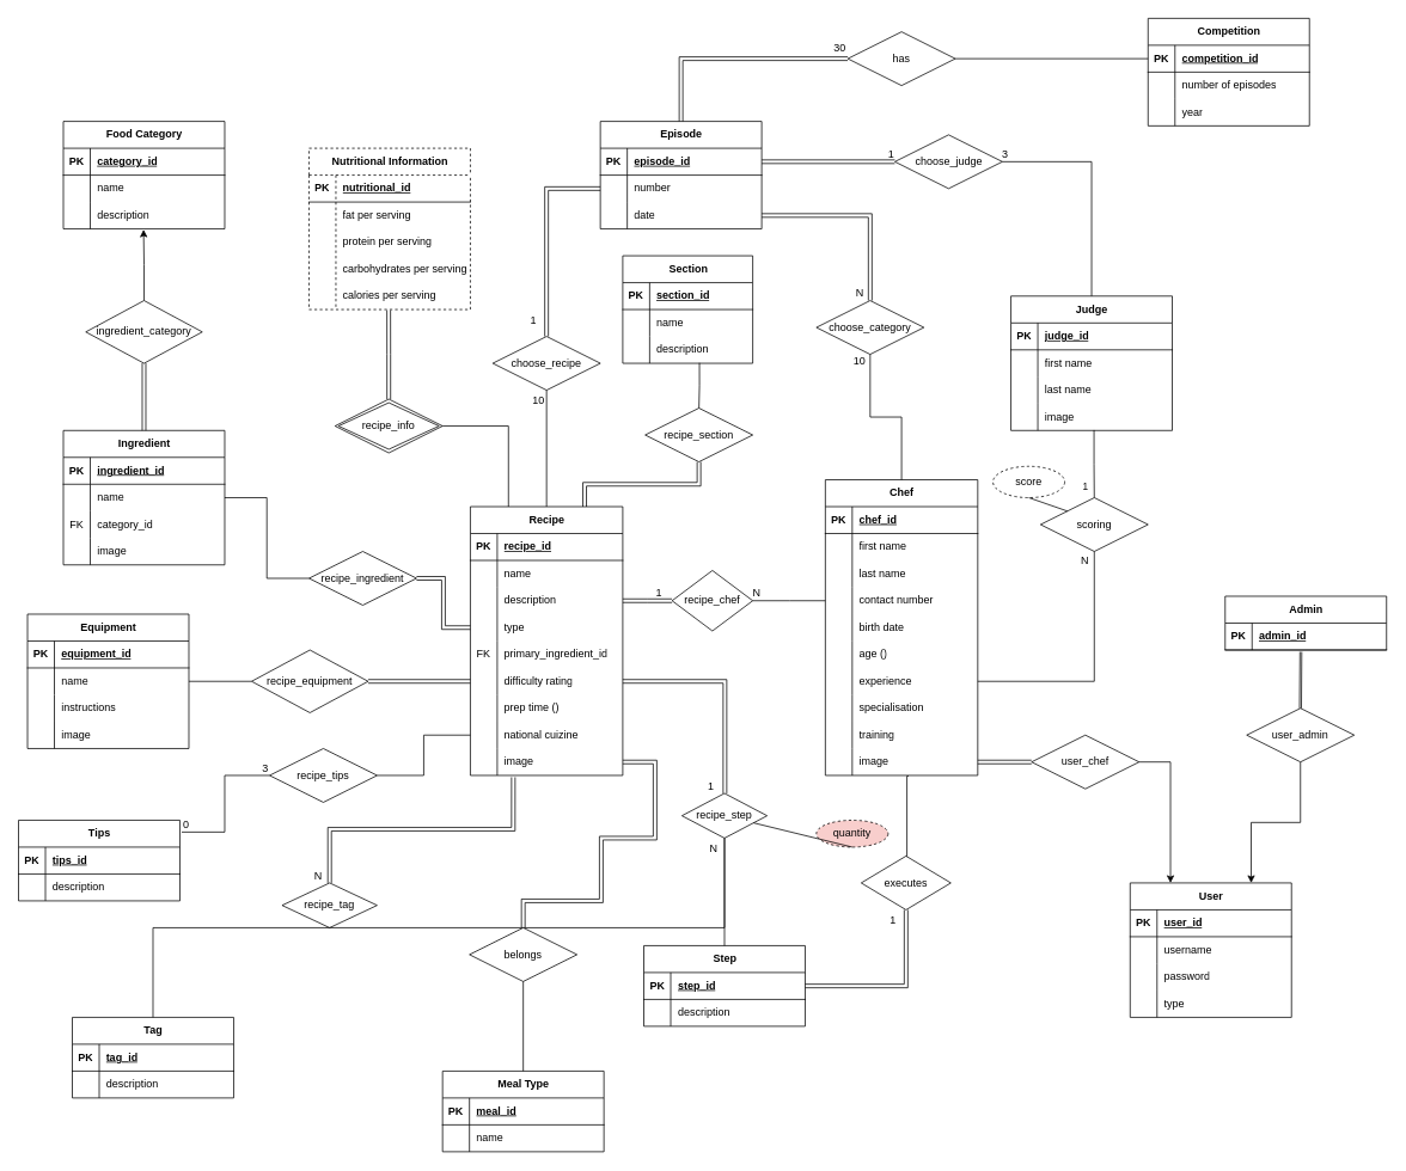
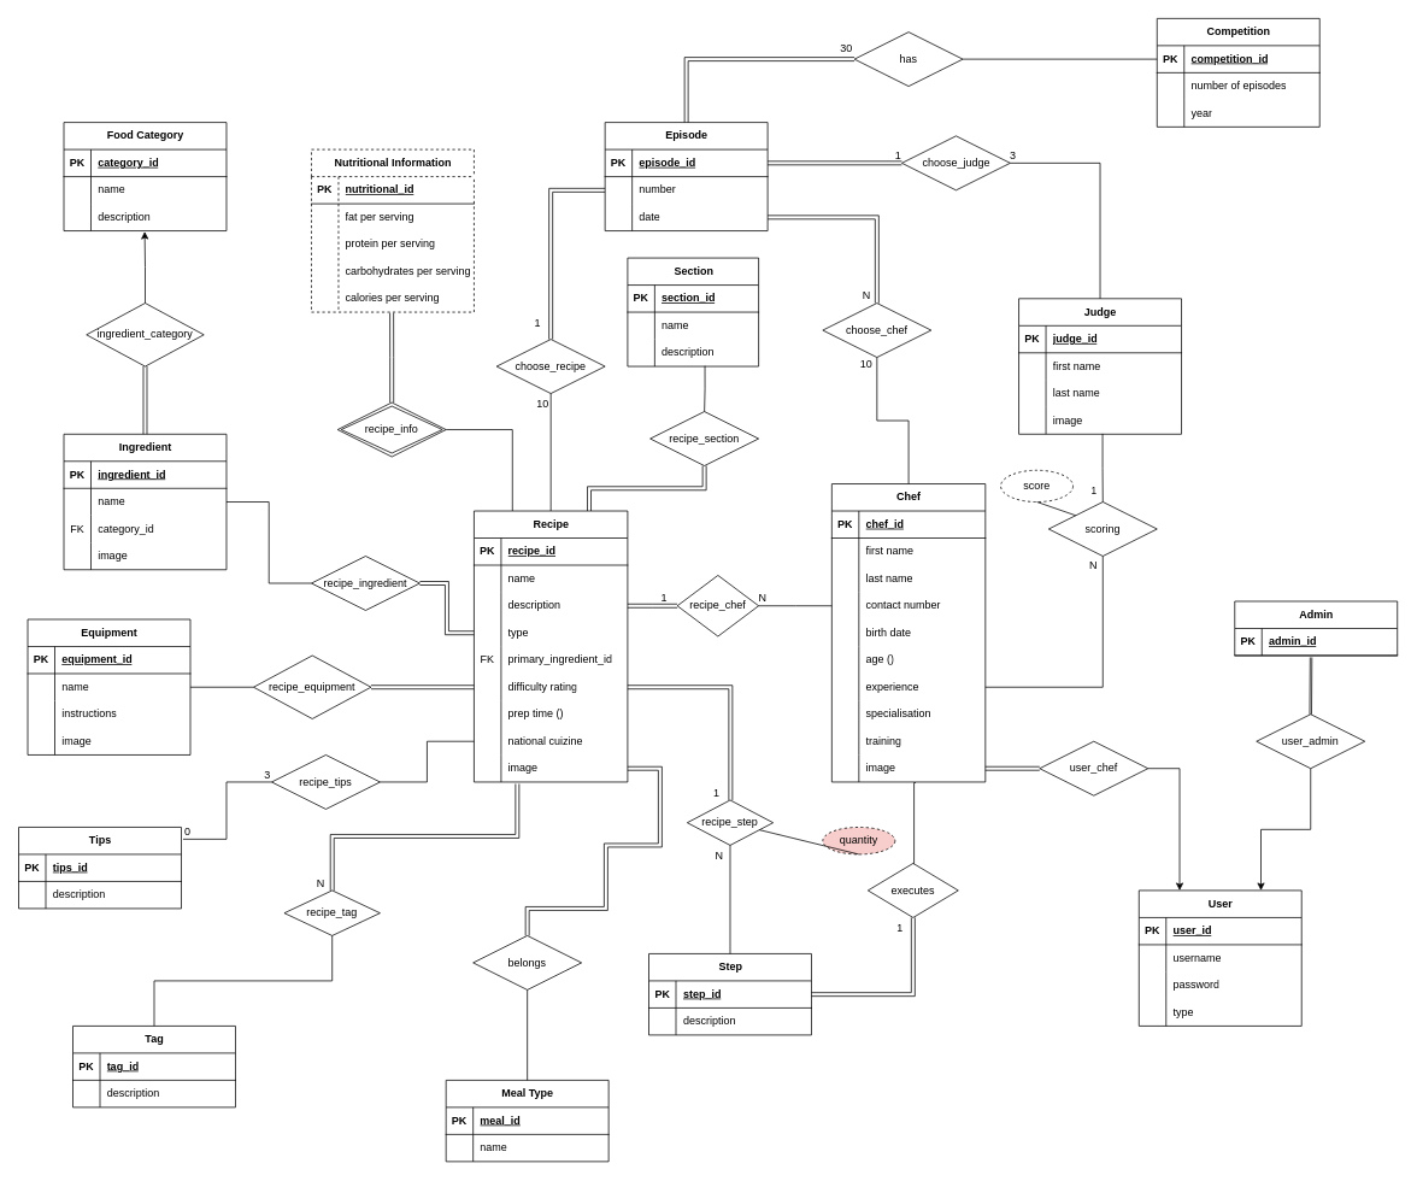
- <mxCell id="93" value="choose_category" style="shape=rhombus;perimeter=rhombusPerimeter;whiteSpace=wrap;html=1;align=center;" vertex="1" parent="1"><mxGeometry x="910" y="335" width="120" height="60" as="geometry" /></mxCell>
+ <mxCell id="93" value="choose_chef" style="shape=rhombus;perimeter=rhombusPerimeter;whiteSpace=wrap;html=1;align=center;" vertex="1" parent="1"><mxGeometry x="910" y="335" width="120" height="60" as="geometry" /></mxCell>
- <mxCell id="226" value="" style="endArrow=none;html=1;rounded=0;exitX=0.5;exitY=0;exitDx=0;exitDy=0;edgeStyle=orthogonalEdgeStyle;" edge="1" parent="1" source="216" target="73"><mxGeometry relative="1" as="geometry"><mxPoint x="260" y="1065" as="sourcePoint" /><mxPoint x="420" y="1065" as="targetPoint" /></mxGeometry></mxCell>
+ <mxCell id="226" value="" style="endArrow=none;html=1;rounded=0;entryX=0.5;entryY=1;entryDx=0;entryDy=0;exitX=0.5;exitY=0;exitDx=0;exitDy=0;edgeStyle=orthogonalEdgeStyle;" edge="1" parent="1" source="216" target="223"><mxGeometry relative="1" as="geometry"><mxPoint x="260" y="1065" as="sourcePoint" /><mxPoint x="420" y="1065" as="targetPoint" /></mxGeometry></mxCell>
